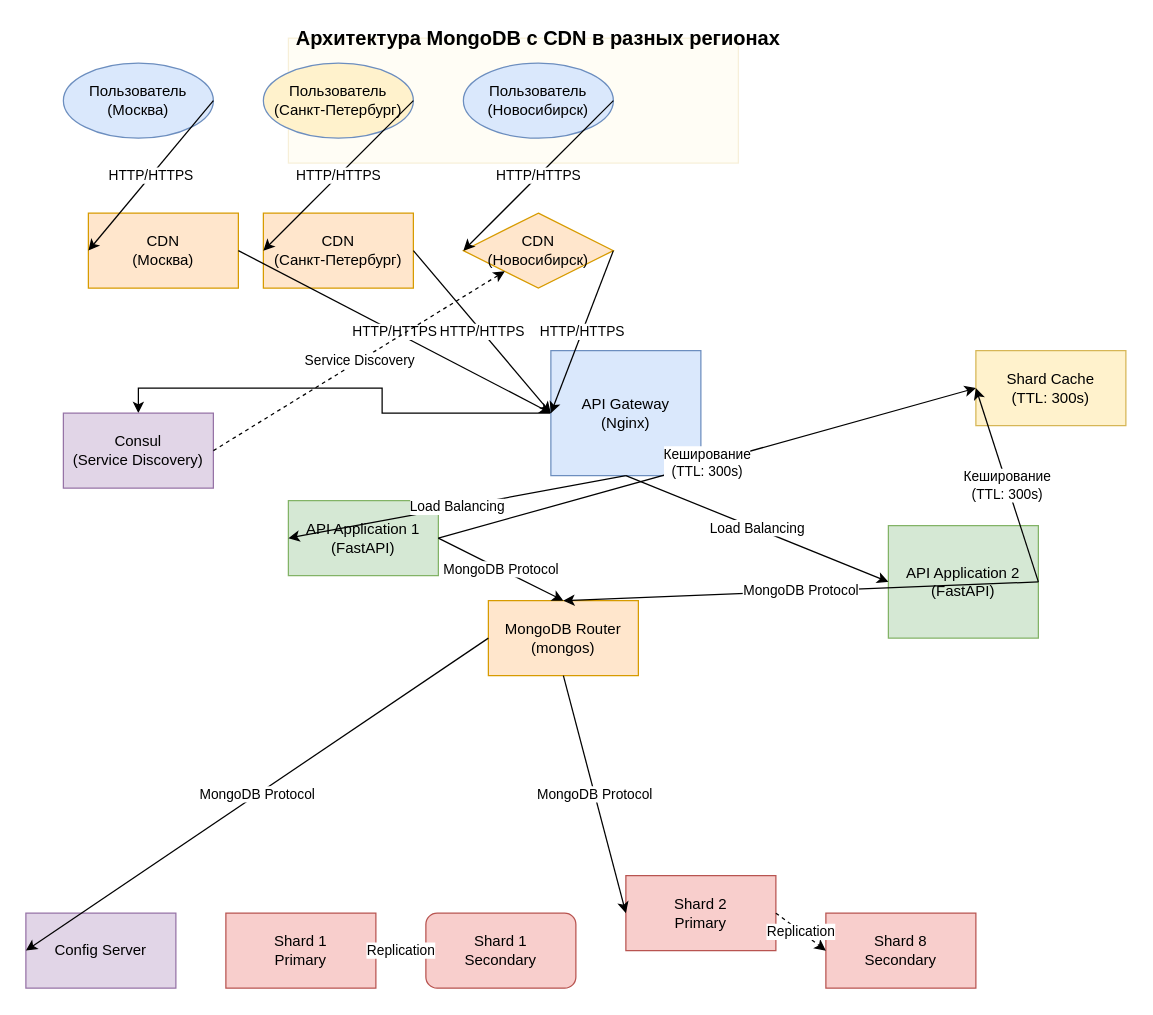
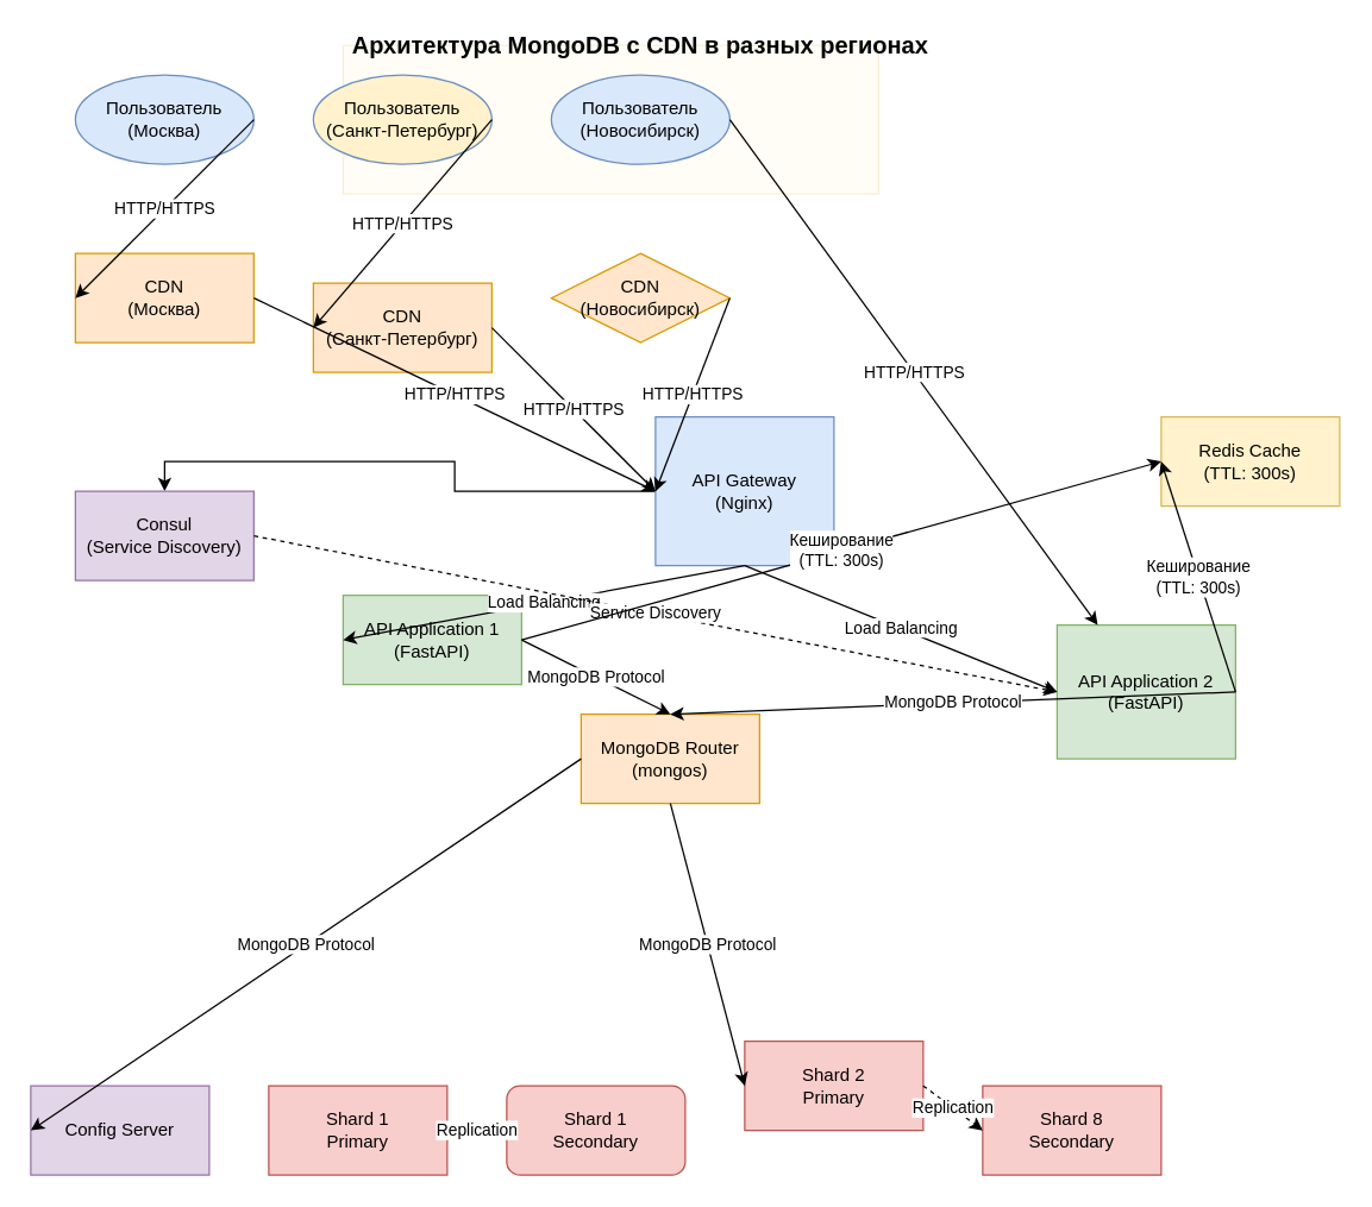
- <mxCell id="23" value="HTTP/HTTPS" style="endArrow=classic;html=1;rounded=0;exitX=1;exitY=0.5;entryX=0;entryY=0.5;" parent="1" source="5" target="8" edge="1"><mxGeometry relative="1" as="geometry" /></mxCell>
+ <mxCell id="23" value="HTTP/HTTPS" style="endArrow=classic;html=1;rounded=0;exitX=1;exitY=0.5;" parent="1" source="5" target="13" edge="1"><mxGeometry relative="1" as="geometry" /></mxCell>
- <mxCell id="6" value="CDN&#10;(Москва)" style="rounded=0;whiteSpace=wrap;html=1;fillColor=#ffe6cc;strokeColor=#d79b00;" parent="1" vertex="1"><mxGeometry x="70" y="170" width="120" height="60" as="geometry" /></mxCell>
+ <mxCell id="6" value="CDN&#10;(Москва)" style="rounded=0;whiteSpace=wrap;html=1;fillColor=#ffe6cc;strokeColor=#d79b00;" parent="1" vertex="1"><mxGeometry x="50" y="170" width="120" height="60" as="geometry" /></mxCell>
- <mxCell id="7" value="CDN&#10;(Санкт-Петербург)" style="rounded=0;whiteSpace=wrap;html=1;fillColor=#ffe6cc;strokeColor=#d79b00;" parent="1" vertex="1"><mxGeometry x="210" y="170" width="120" height="60" as="geometry" /></mxCell>
+ <mxCell id="7" value="CDN&#10;(Санкт-Петербург)" style="rounded=0;whiteSpace=wrap;html=1;fillColor=#ffe6cc;strokeColor=#d79b00;" parent="1" vertex="1"><mxGeometry x="210" y="190" width="120" height="60" as="geometry" /></mxCell>
- <mxCell id="29" value="Service Discovery" style="endArrow=classic;html=1;rounded=0;exitX=1;exitY=0.5;dashed=1;" parent="1" source="11" target="8" edge="1"><mxGeometry relative="1" as="geometry" /></mxCell>
+ <mxCell id="29" value="Service Discovery" style="endArrow=classic;html=1;rounded=0;exitX=1;exitY=0.5;entryX=0;entryY=0.5;dashed=1;" parent="1" source="11" target="13" edge="1"><mxGeometry relative="1" as="geometry" /></mxCell>
- <mxCell id="14" value="Shard Cache&#10;(TTL: 300s)" style="rounded=0;whiteSpace=wrap;html=1;fillColor=#fff2cc;strokeColor=#d6b656;" parent="1" vertex="1"><mxGeometry x="780" y="280" width="120" height="60" as="geometry" /></mxCell>
+ <mxCell id="14" value="Redis Cache&#10;(TTL: 300s)" style="rounded=0;whiteSpace=wrap;html=1;fillColor=#fff2cc;strokeColor=#d6b656;" parent="1" vertex="1"><mxGeometry x="780" y="280" width="120" height="60" as="geometry" /></mxCell>
